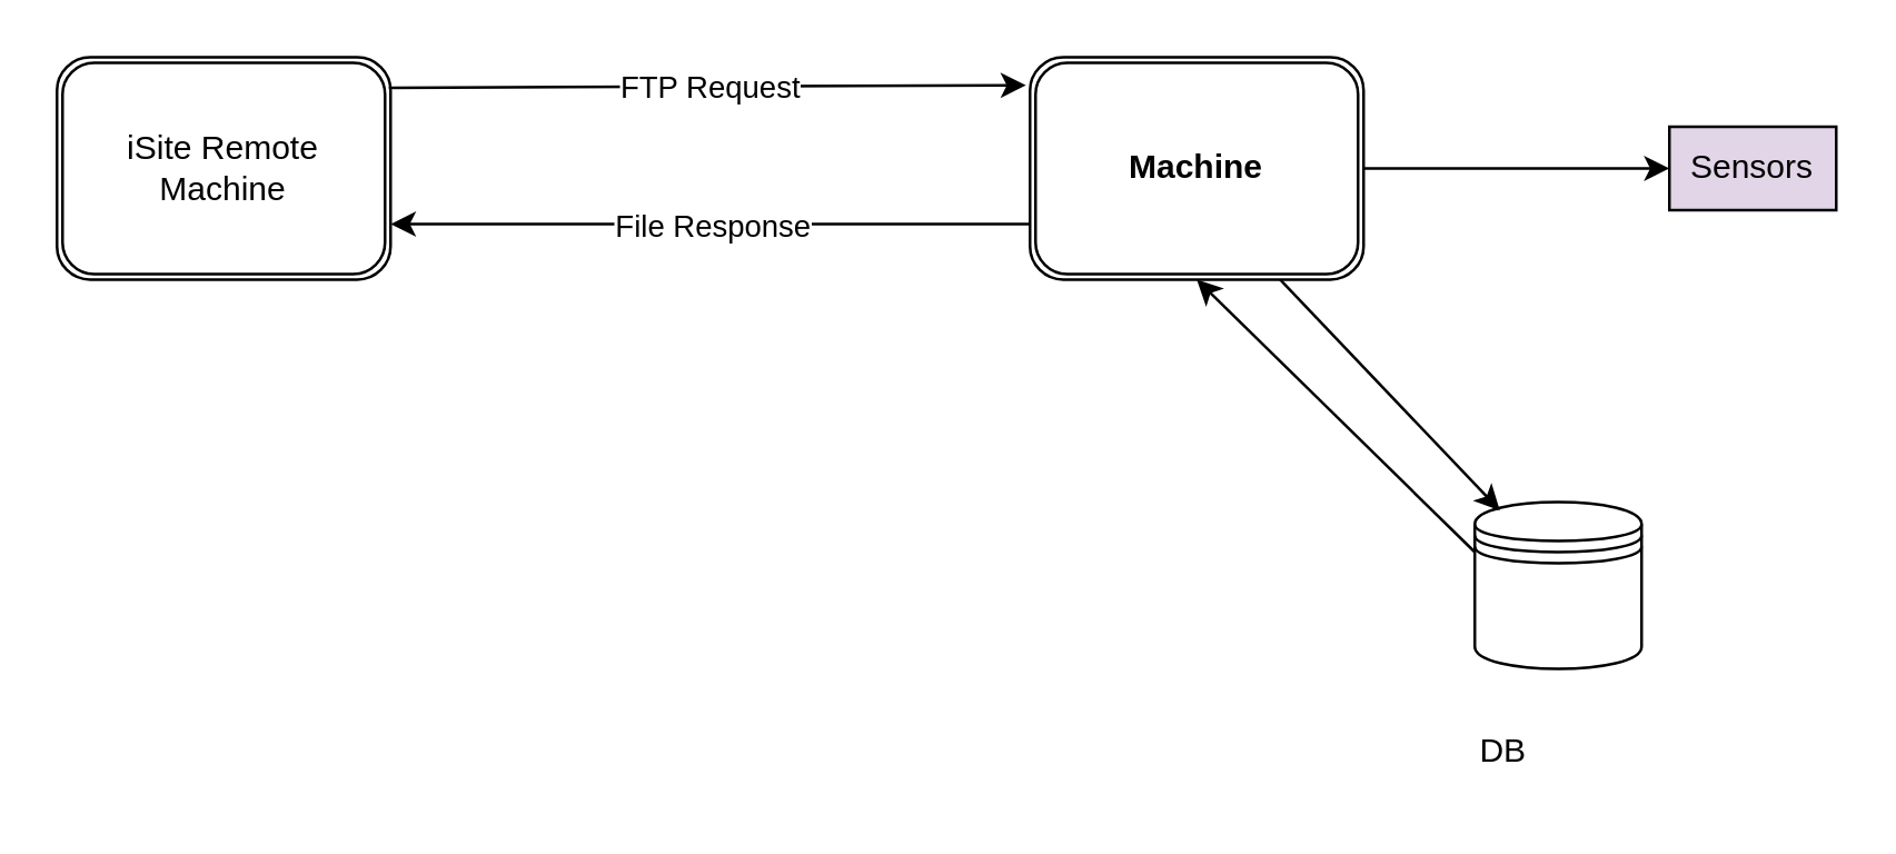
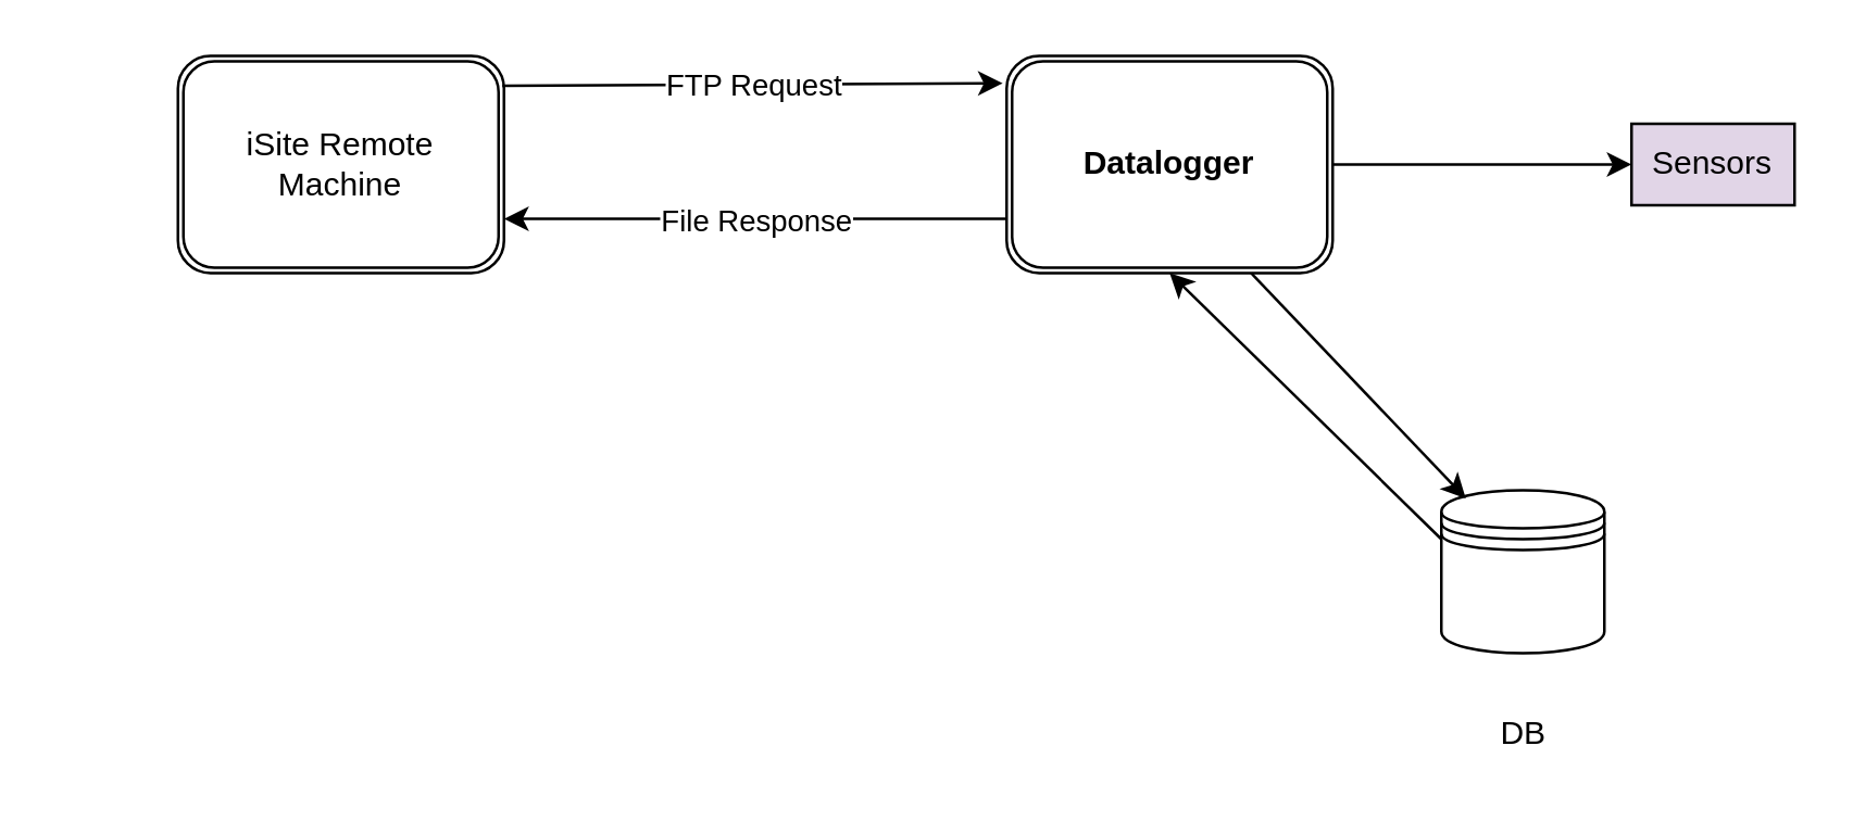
- <mxCell id="5" value="iSite Remote Machine" style="shape=ext;double=1;rounded=1;whiteSpace=wrap;html=1;" vertex="1" parent="1"><mxGeometry x="20" y="20" width="120" height="80" as="geometry" /></mxCell>
+ <mxCell id="5" value="iSite Remote Machine" style="shape=ext;double=1;rounded=1;whiteSpace=wrap;html=1;" vertex="1" parent="1"><mxGeometry x="65" y="20" width="120" height="80" as="geometry" /></mxCell>
- <mxCell id="2" value="&lt;b&gt;Machine&lt;/b&gt;" style="shape=ext;double=1;rounded=1;whiteSpace=wrap;html=1;" vertex="1" parent="1"><mxGeometry x="370" y="20" width="120" height="80" as="geometry" /></mxCell>
+ <mxCell id="2" value="&lt;b&gt;Datalogger&lt;/b&gt;" style="shape=ext;double=1;rounded=1;whiteSpace=wrap;html=1;" vertex="1" parent="1"><mxGeometry x="370" y="20" width="120" height="80" as="geometry" /></mxCell>
- <mxCell id="11" value="DB" style="text;html=1;align=center;verticalAlign=middle;resizable=0;points=[];autosize=1;strokeColor=none;fillColor=none;" vertex="1" parent="1"><mxGeometry x="520" y="255" width="40" height="30" as="geometry" /></mxCell>
+ <mxCell id="11" value="DB" style="text;html=1;align=center;verticalAlign=middle;resizable=0;points=[];autosize=1;strokeColor=none;fillColor=none;" vertex="1" parent="1"><mxGeometry x="540" y="255" width="40" height="30" as="geometry" /></mxCell>
